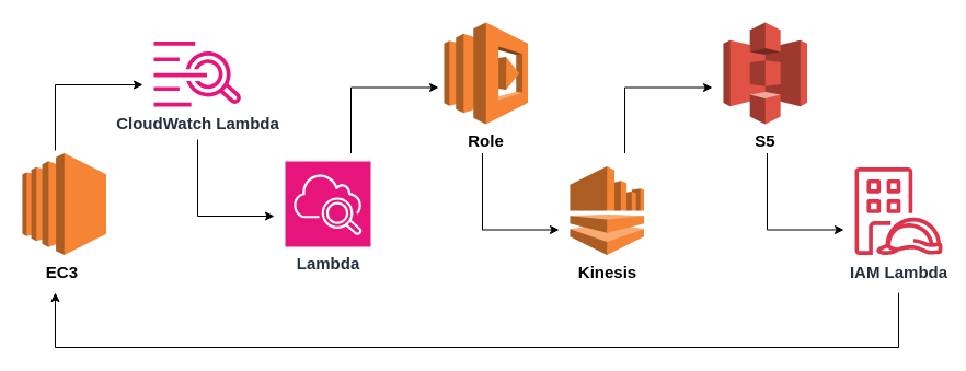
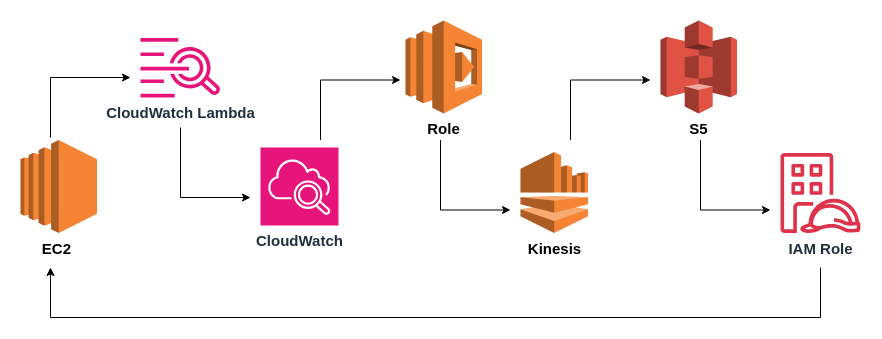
- <mxCell id="4" value="&lt;b&gt;&lt;font style=&quot;font-size: 15px;&quot;&gt;Lambda&lt;/font&gt;&lt;/b&gt;" style="sketch=0;points=[[0,0,0],[0.25,0,0],[0.5,0,0],[0.75,0,0],[1,0,0],[0,1,0],[0.25,1,0],[0.5,1,0],[0.75,1,0],[1,1,0],[0,0.25,0],[0,0.5,0],[0,0.75,0],[1,0.25,0],[1,0.5,0],[1,0.75,0]];points=[[0,0,0],[0.25,0,0],[0.5,0,0],[0.75,0,0],[1,0,0],[0,1,0],[0.25,1,0],[0.5,1,0],[0.75,1,0],[1,1,0],[0,0.25,0],[0,0.5,0],[0,0.75,0],[1,0.25,0],[1,0.5,0],[1,0.75,0]];outlineConnect=0;fontColor=#232F3E;fillColor=#E7157B;strokeColor=#ffffff;dashed=0;verticalLabelPosition=bottom;verticalAlign=top;align=center;html=1;fontSize=12;fontStyle=0;aspect=fixed;shape=mxgraph.aws4.resourceIcon;resIcon=mxgraph.aws4.cloudwatch_2;" vertex="1" parent="1"><mxGeometry x="260" y="147" width="78" height="78" as="geometry" /></mxCell>
+ <mxCell id="4" value="&lt;b&gt;&lt;font style=&quot;font-size: 15px;&quot;&gt;CloudWatch&lt;/font&gt;&lt;/b&gt;" style="sketch=0;points=[[0,0,0],[0.25,0,0],[0.5,0,0],[0.75,0,0],[1,0,0],[0,1,0],[0.25,1,0],[0.5,1,0],[0.75,1,0],[1,1,0],[0,0.25,0],[0,0.5,0],[0,0.75,0],[1,0.25,0],[1,0.5,0],[1,0.75,0]];points=[[0,0,0],[0.25,0,0],[0.5,0,0],[0.75,0,0],[1,0,0],[0,1,0],[0.25,1,0],[0.5,1,0],[0.75,1,0],[1,1,0],[0,0.25,0],[0,0.5,0],[0,0.75,0],[1,0.25,0],[1,0.5,0],[1,0.75,0]];outlineConnect=0;fontColor=#232F3E;fillColor=#E7157B;strokeColor=#ffffff;dashed=0;verticalLabelPosition=bottom;verticalAlign=top;align=center;html=1;fontSize=12;fontStyle=0;aspect=fixed;shape=mxgraph.aws4.resourceIcon;resIcon=mxgraph.aws4.cloudwatch_2;" vertex="1" parent="1"><mxGeometry x="260" y="147" width="78" height="78" as="geometry" /></mxCell>
- <mxCell id="8" value="&lt;b&gt;&lt;font style=&quot;font-size: 15px;&quot;&gt;IAM Lambda&lt;/font&gt;&lt;/b&gt;" style="sketch=0;outlineConnect=0;fontColor=#232F3E;gradientColor=none;fillColor=#DD344C;strokeColor=none;dashed=0;verticalLabelPosition=bottom;verticalAlign=top;align=center;html=1;fontSize=12;fontStyle=0;aspect=fixed;pointerEvents=1;shape=mxgraph.aws4.identity_access_management_iam_roles_anywhere;" vertex="1" parent="1"><mxGeometry x="780" y="152.5" width="80" height="80" as="geometry" /></mxCell>
+ <mxCell id="8" value="&lt;b&gt;&lt;font style=&quot;font-size: 15px;&quot;&gt;IAM Role&lt;/font&gt;&lt;/b&gt;" style="sketch=0;outlineConnect=0;fontColor=#232F3E;gradientColor=none;fillColor=#DD344C;strokeColor=none;dashed=0;verticalLabelPosition=bottom;verticalAlign=top;align=center;html=1;fontSize=12;fontStyle=0;aspect=fixed;pointerEvents=1;shape=mxgraph.aws4.identity_access_management_iam_roles_anywhere;" vertex="1" parent="1"><mxGeometry x="780" y="152.5" width="80" height="80" as="geometry" /></mxCell>
- <mxCell id="2" value="EC3&amp;nbsp;" style="outlineConnect=0;dashed=0;verticalLabelPosition=bottom;verticalAlign=top;align=center;html=1;shape=mxgraph.aws3.ec2;fillColor=#F58534;gradientColor=none;fontColor=default;labelBackgroundColor=none;fontStyle=1;fontSize=15;" vertex="1" parent="1"><mxGeometry x="20" y="139.5" width="76.5" height="93" as="geometry" /></mxCell>
+ <mxCell id="2" value="EC2&amp;nbsp;" style="outlineConnect=0;dashed=0;verticalLabelPosition=bottom;verticalAlign=top;align=center;html=1;shape=mxgraph.aws3.ec2;fillColor=#F58534;gradientColor=none;fontColor=default;labelBackgroundColor=none;fontStyle=1;fontSize=15;" vertex="1" parent="1"><mxGeometry x="20" y="139.5" width="76.5" height="93" as="geometry" /></mxCell>
